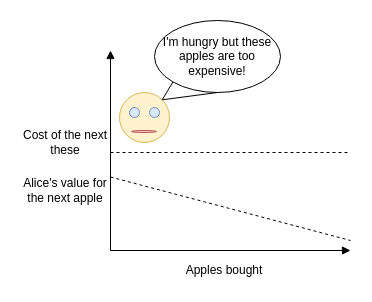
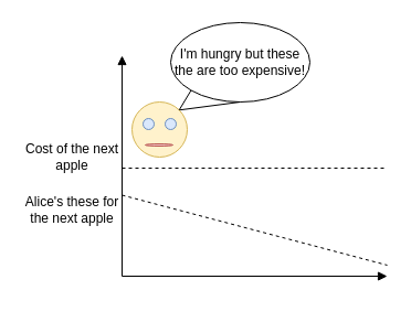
- <mxCell id="13" value="I'm hungry but these apples are too expensive!" style="ellipse;whiteSpace=wrap;html=1;fillColor=none;" parent="1" vertex="1"><mxGeometry x="154" y="20" width="126" height="72" as="geometry" /></mxCell>
+ <mxCell id="13" value="I'm hungry but these the are too expensive!" style="ellipse;whiteSpace=wrap;html=1;fillColor=none;" parent="1" vertex="1"><mxGeometry x="154" y="20" width="126" height="72" as="geometry" /></mxCell>
- <mxCell id="16" value="Cost of the next these" style="text;html=1;strokeColor=none;fillColor=none;align=center;verticalAlign=middle;whiteSpace=wrap;rounded=0;" parent="1" vertex="1"><mxGeometry x="20" y="132" width="90" height="20" as="geometry" /></mxCell>
+ <mxCell id="16" value="Cost of the next apple" style="text;html=1;strokeColor=none;fillColor=none;align=center;verticalAlign=middle;whiteSpace=wrap;rounded=0;" parent="1" vertex="1"><mxGeometry x="20" y="132" width="90" height="20" as="geometry" /></mxCell>
- <mxCell id="17" value="Alice's value for the next apple" style="text;html=1;strokeColor=none;fillColor=none;align=center;verticalAlign=middle;whiteSpace=wrap;rounded=0;" parent="1" vertex="1"><mxGeometry x="20" y="180" width="90" height="20" as="geometry" /></mxCell>
+ <mxCell id="17" value="Alice's these for the next apple" style="text;html=1;strokeColor=none;fillColor=none;align=center;verticalAlign=middle;whiteSpace=wrap;rounded=0;" parent="1" vertex="1"><mxGeometry x="20" y="180" width="90" height="20" as="geometry" /></mxCell>
- <mxCell id="15" value="Apples bought" style="text;html=1;strokeColor=none;fillColor=none;align=center;verticalAlign=middle;whiteSpace=wrap;rounded=0;" parent="1" vertex="1"><mxGeometry x="158" y="260" width="132" height="20" as="geometry" /></mxCell>
